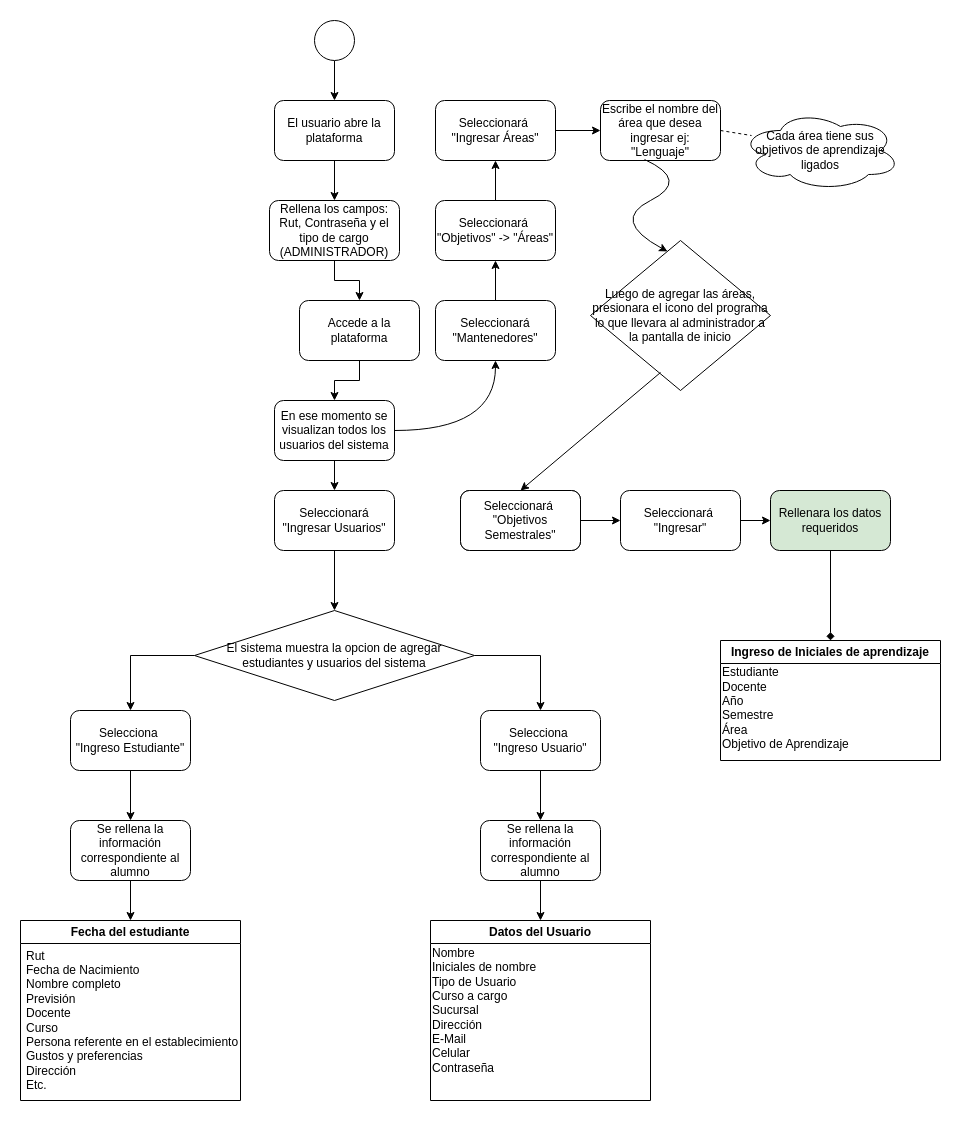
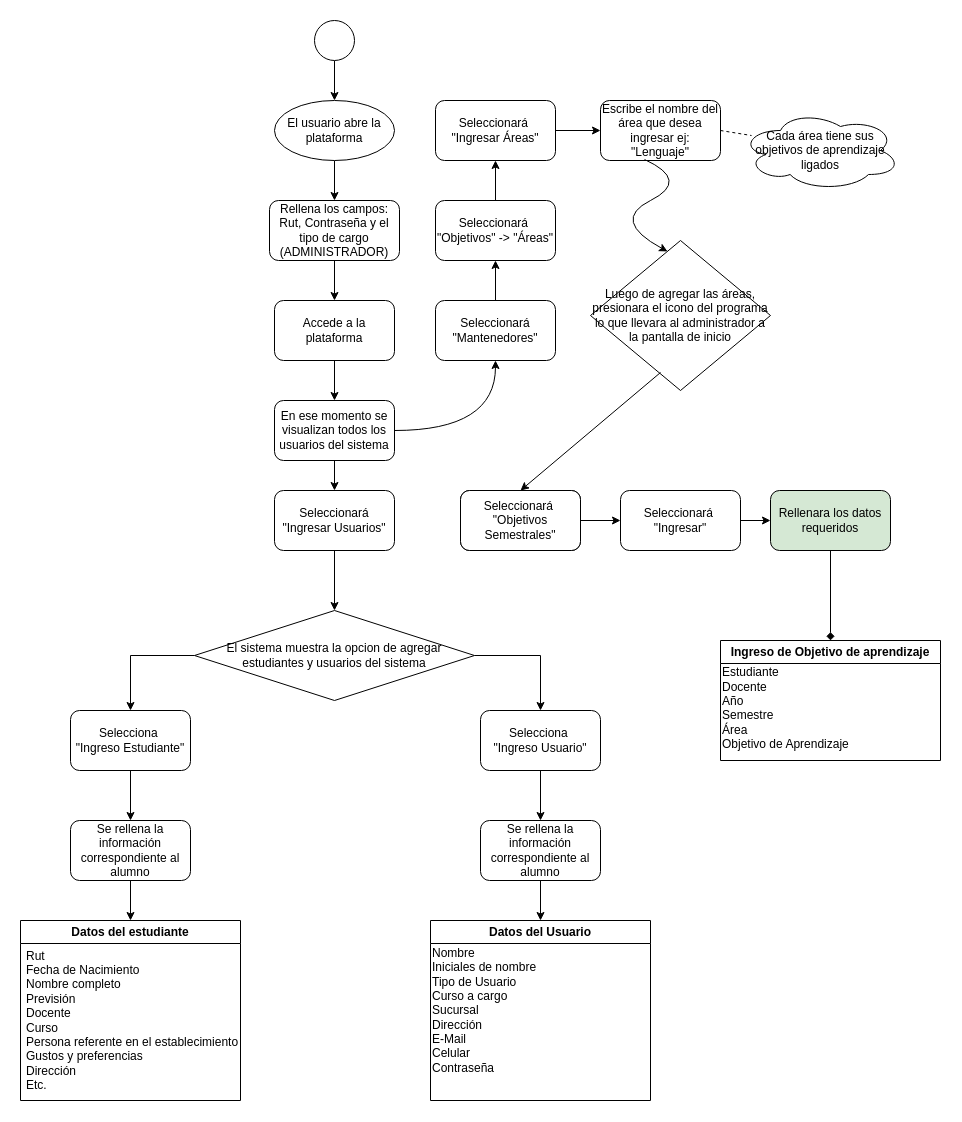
- <mxCell id="5" value="El usuario abre la plataforma" style="rounded=1;whiteSpace=wrap;html=1;" vertex="1" parent="1"><mxGeometry x="274" y="100" width="120" height="60" as="geometry" /></mxCell>
+ <mxCell id="5" value="El usuario abre la plataforma" style="ellipse;whiteSpace=wrap;html=1;" vertex="1" parent="1"><mxGeometry x="274" y="100" width="120" height="60" as="geometry" /></mxCell>
- <mxCell id="9" value="Accede a la plataforma" style="rounded=1;whiteSpace=wrap;html=1;" vertex="1" parent="1"><mxGeometry x="299" y="300" width="120" height="60" as="geometry" /></mxCell>
+ <mxCell id="9" value="Accede a la plataforma" style="rounded=1;whiteSpace=wrap;html=1;" vertex="1" parent="1"><mxGeometry x="274" y="300" width="120" height="60" as="geometry" /></mxCell>
- <mxCell id="49" value="Ingreso de Iniciales de aprendizaje" style="swimlane;whiteSpace=wrap;html=1;" vertex="1" parent="1"><mxGeometry x="720" y="640" width="220" height="120" as="geometry"><mxRectangle x="510" y="900" width="140" height="30" as="alternateBounds" /></mxGeometry></mxCell>
+ <mxCell id="49" value="Ingreso de Objetivo de aprendizaje" style="swimlane;whiteSpace=wrap;html=1;" vertex="1" parent="1"><mxGeometry x="720" y="640" width="220" height="120" as="geometry"><mxRectangle x="510" y="900" width="140" height="30" as="alternateBounds" /></mxGeometry></mxCell>
- <mxCell id="25" value="Fecha del estudiante" style="swimlane;whiteSpace=wrap;html=1;" vertex="1" parent="1"><mxGeometry x="20" y="920" width="220" height="180" as="geometry" /></mxCell>
+ <mxCell id="25" value="Datos del estudiante" style="swimlane;whiteSpace=wrap;html=1;" vertex="1" parent="1"><mxGeometry x="20" y="920" width="220" height="180" as="geometry" /></mxCell>
